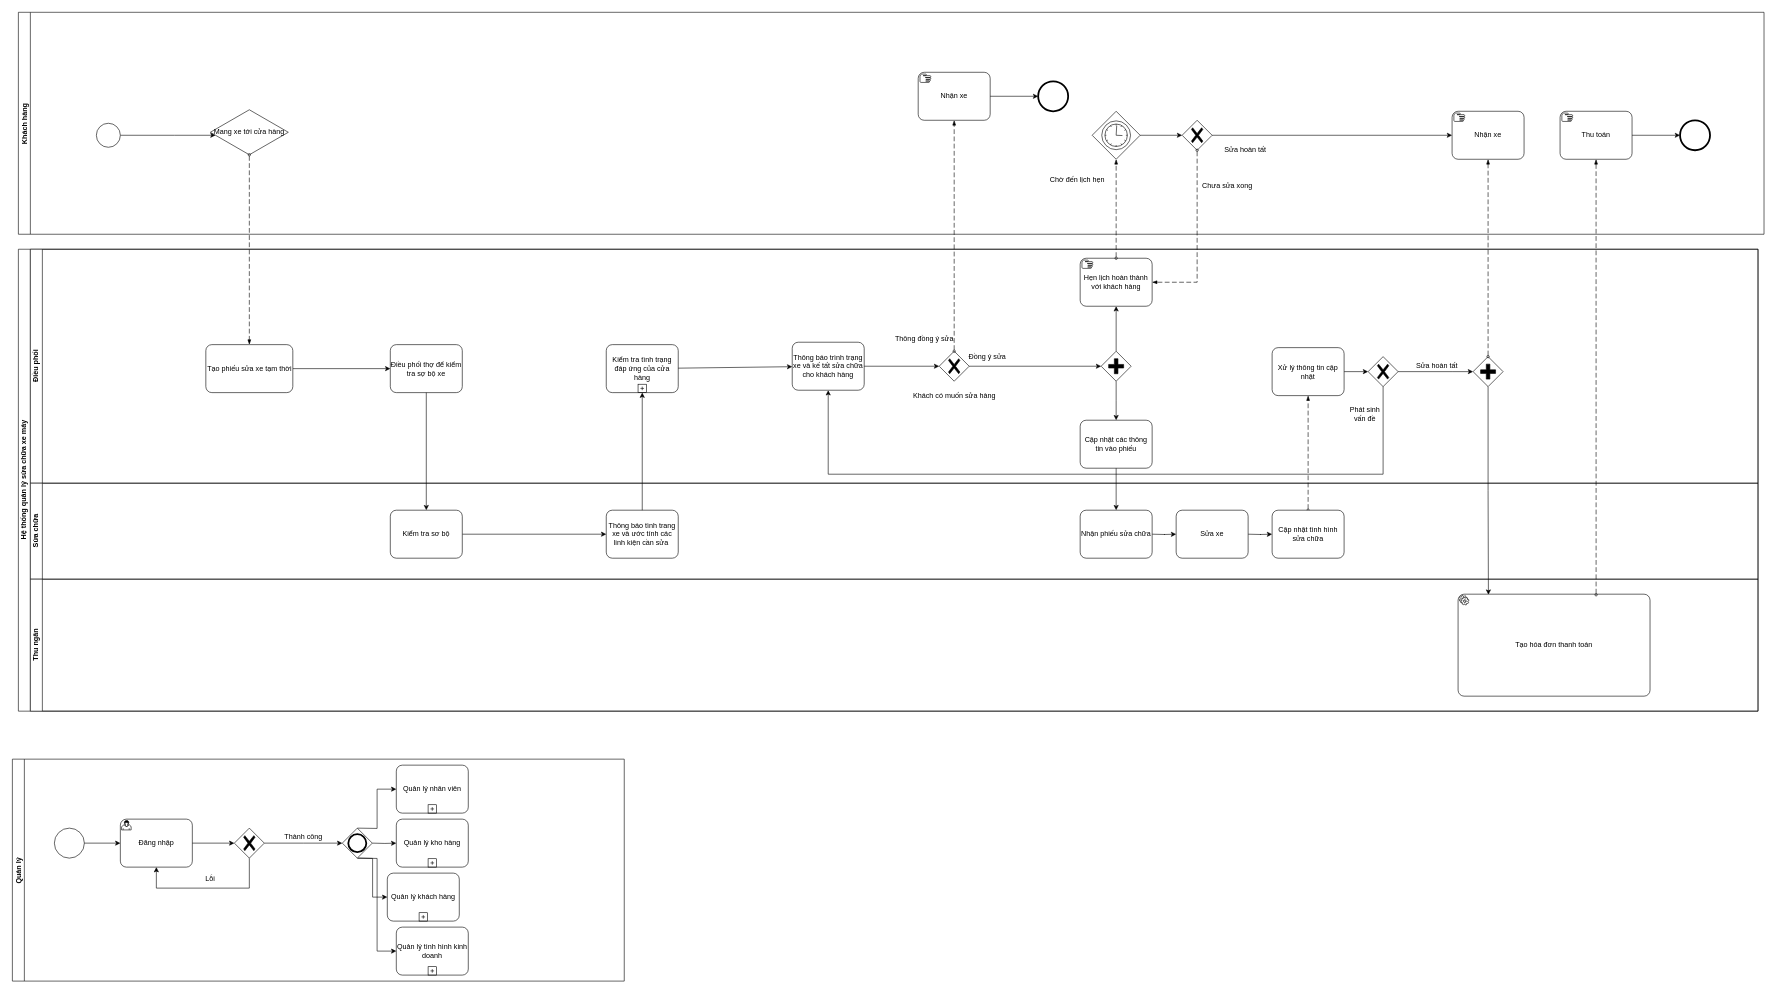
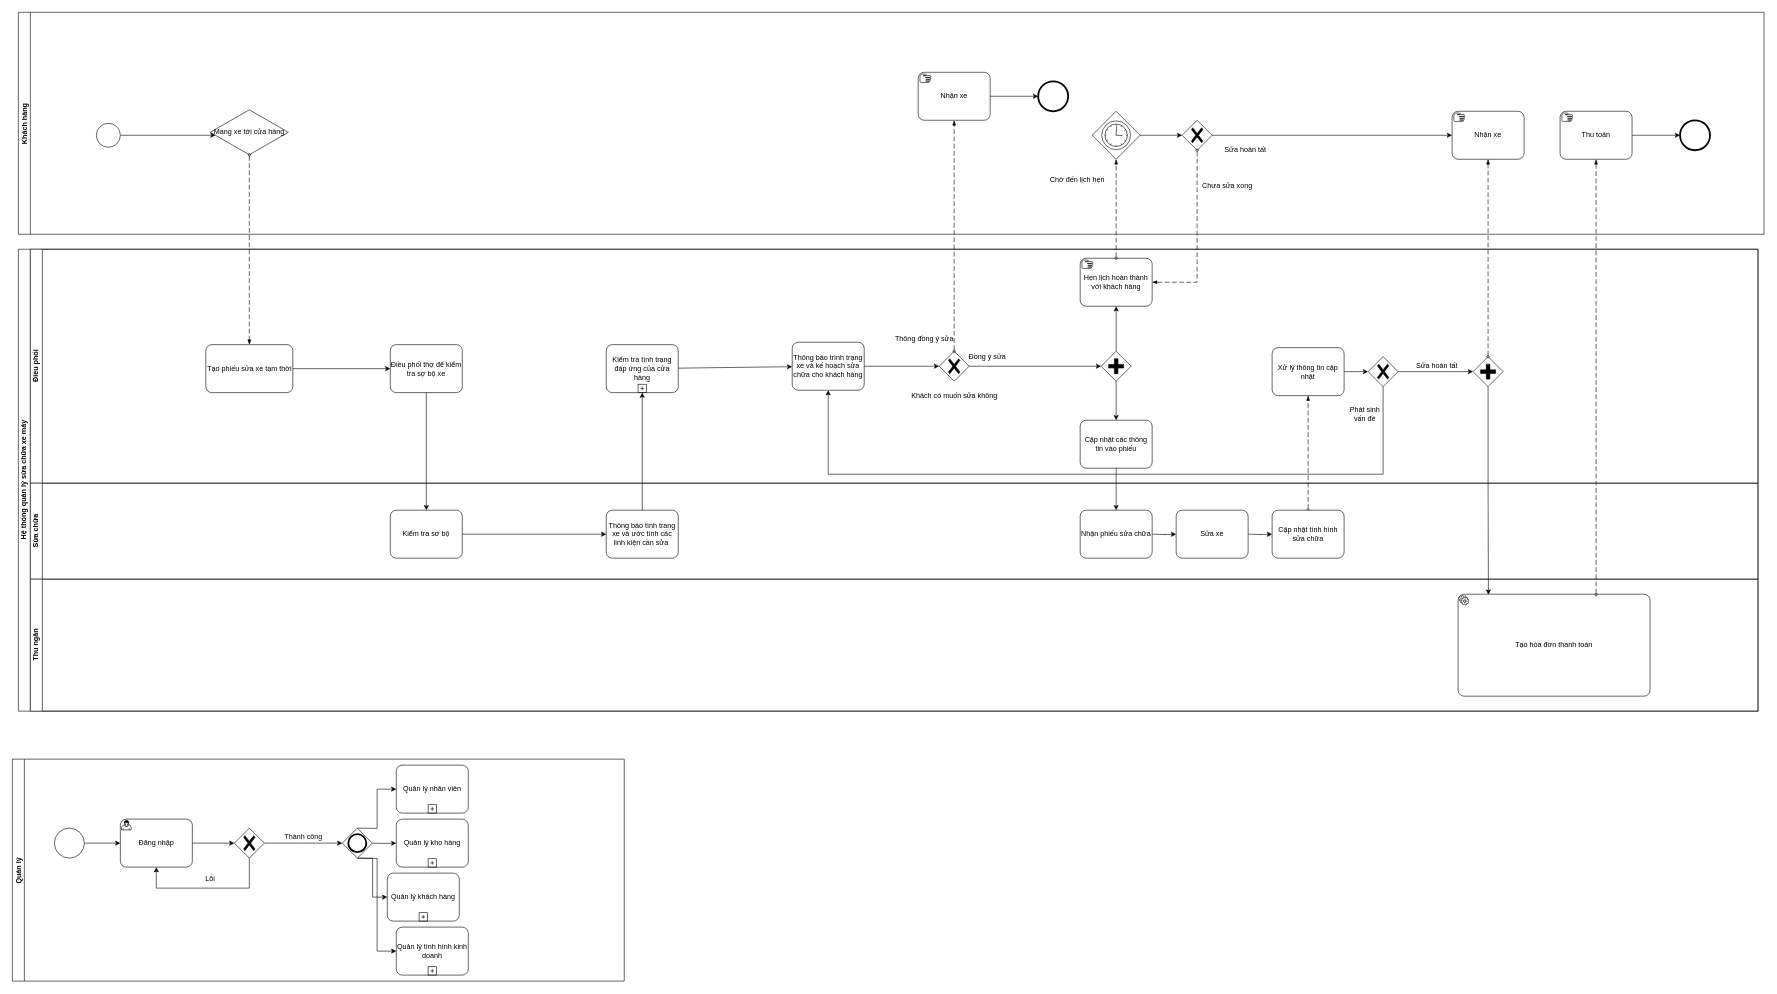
- <mxCell id="23" value="Thông báo trình trạng xe và kế tất sửa chữa cho khách hàng" style="points=[[0.25,0,0],[0.5,0,0],[0.75,0,0],[1,0.25,0],[1,0.5,0],[1,0.75,0],[0.75,1,0],[0.5,1,0],[0.25,1,0],[0,0.75,0],[0,0.5,0],[0,0.25,0]];shape=mxgraph.bpmn.task;whiteSpace=wrap;rectStyle=rounded;size=10;taskMarker=abstract;" parent="3" vertex="1"><mxGeometry x="1270" y="155" width="120" height="80" as="geometry" /></mxCell>
+ <mxCell id="23" value="Thông báo trình trạng xe và kế hoạch sửa chữa cho khách hàng" style="points=[[0.25,0,0],[0.5,0,0],[0.75,0,0],[1,0.25,0],[1,0.5,0],[1,0.75,0],[0.75,1,0],[0.5,1,0],[0.25,1,0],[0,0.75,0],[0,0.5,0],[0,0.25,0]];shape=mxgraph.bpmn.task;whiteSpace=wrap;rectStyle=rounded;size=10;taskMarker=abstract;" parent="3" vertex="1"><mxGeometry x="1270" y="155" width="120" height="80" as="geometry" /></mxCell>
- <mxCell id="19" value="Khách có muốn sửa hàng" style="text;html=1;align=center;verticalAlign=middle;resizable=0;points=[];autosize=1;strokeColor=none;fillColor=none;" parent="3" vertex="1"><mxGeometry x="1455" y="229" width="170" height="30" as="geometry" /></mxCell>
+ <mxCell id="19" value="Khách có muốn sửa không" style="text;html=1;align=center;verticalAlign=middle;resizable=0;points=[];autosize=1;strokeColor=none;fillColor=none;" parent="3" vertex="1"><mxGeometry x="1455" y="229" width="170" height="30" as="geometry" /></mxCell>
